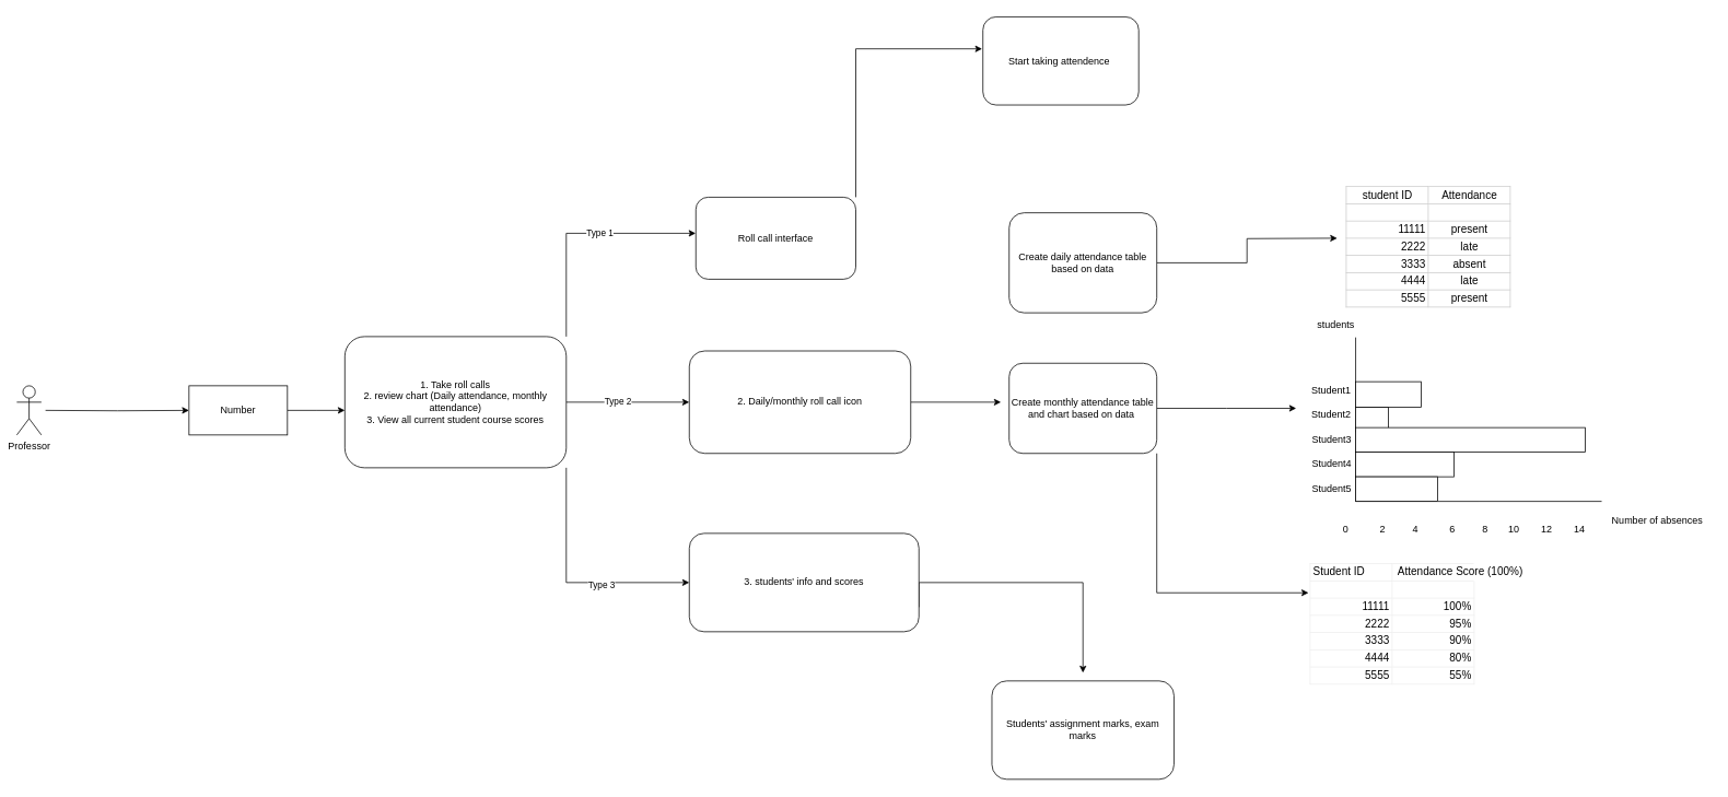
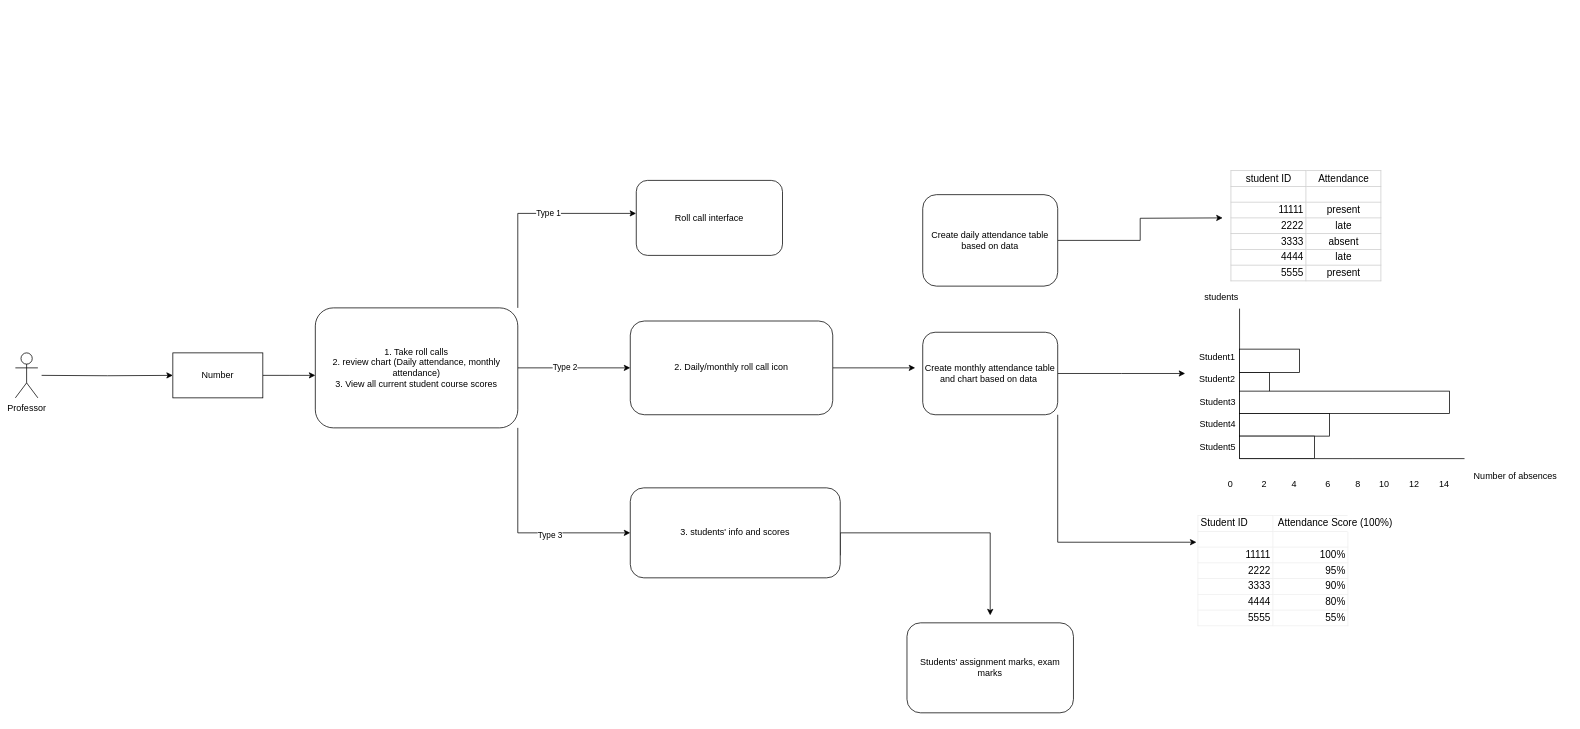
- <mxCell id="26" value="Start taking attendence&amp;nbsp;" style="rounded=1;whiteSpace=wrap;html=1;" vertex="1" parent="1"><mxGeometry x="1198" y="20" width="190" height="107.5" as="geometry" /></mxCell>
- <mxCell id="12" style="edgeStyle=orthogonalEdgeStyle;rounded=0;orthogonalLoop=1;jettySize=auto;html=1;exitX=1;exitY=0;exitDx=0;exitDy=0;entryX=-0.005;entryY=0.363;entryDx=0;entryDy=0;entryPerimeter=0;" edge="1" parent="1" source="13" target="26"><mxGeometry relative="1" as="geometry" /></mxCell>
